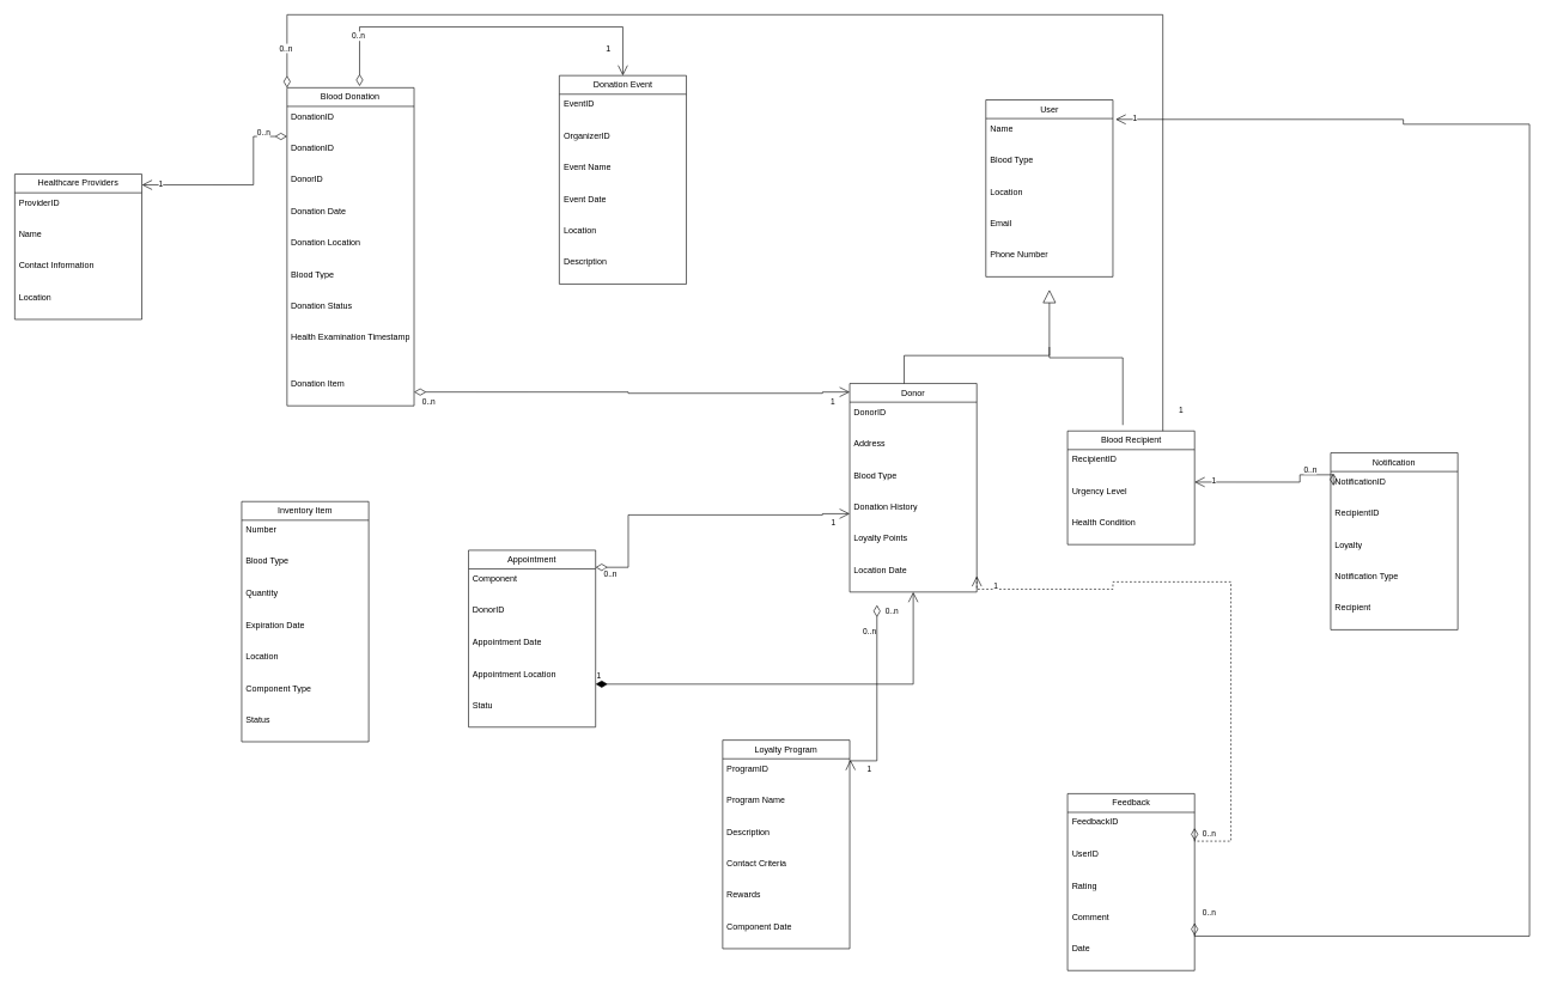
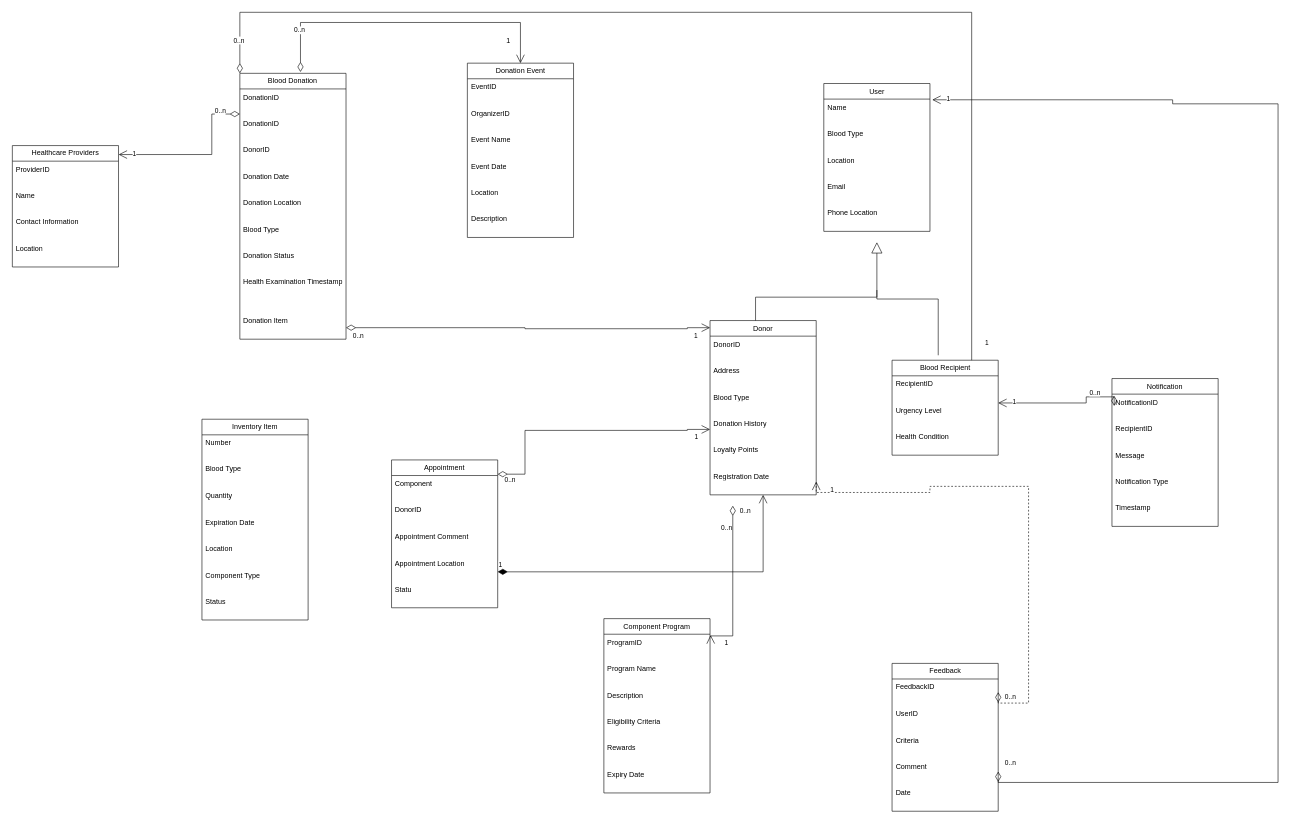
- <mxCell id="68" value="Phone Number" style="text;strokeColor=none;fillColor=none;align=left;verticalAlign=top;spacingLeft=4;spacingRight=4;overflow=hidden;rotatable=1;points=[[0,0.5],[1,0.5]];portConstraint=eastwest;whiteSpace=wrap;html=1;movable=1;resizable=1;deletable=1;editable=1;locked=0;connectable=1;rounded=0;" parent="63" vertex="1"><mxGeometry y="202.382" width="176.992" height="44.095" as="geometry" /></mxCell>
+ <mxCell id="68" value="Phone Location" style="text;strokeColor=none;fillColor=none;align=left;verticalAlign=top;spacingLeft=4;spacingRight=4;overflow=hidden;rotatable=1;points=[[0,0.5],[1,0.5]];portConstraint=eastwest;whiteSpace=wrap;html=1;movable=1;resizable=1;deletable=1;editable=1;locked=0;connectable=1;rounded=0;" parent="63" vertex="1"><mxGeometry y="202.382" width="176.992" height="44.095" as="geometry" /></mxCell>
- <mxCell id="31" value="Loyalty" style="text;strokeColor=none;fillColor=none;align=left;verticalAlign=top;spacingLeft=4;spacingRight=4;overflow=hidden;rotatable=0;points=[[0,0.5],[1,0.5]];portConstraint=eastwest;whiteSpace=wrap;html=1;rounded=0;" parent="28" vertex="1"><mxGeometry y="114.191" width="176.992" height="44.095" as="geometry" /></mxCell>
+ <mxCell id="31" value="Message" style="text;strokeColor=none;fillColor=none;align=left;verticalAlign=top;spacingLeft=4;spacingRight=4;overflow=hidden;rotatable=0;points=[[0,0.5],[1,0.5]];portConstraint=eastwest;whiteSpace=wrap;html=1;rounded=0;" parent="28" vertex="1"><mxGeometry y="114.191" width="176.992" height="44.095" as="geometry" /></mxCell>
- <mxCell id="58" value="Location Date" style="text;strokeColor=none;fillColor=none;align=left;verticalAlign=top;spacingLeft=4;spacingRight=4;overflow=hidden;rotatable=1;points=[[0,0.5],[1,0.5]];portConstraint=eastwest;whiteSpace=wrap;html=1;movable=1;resizable=1;deletable=1;editable=1;locked=0;connectable=1;rounded=0;" parent="52" vertex="1"><mxGeometry y="246.477" width="176.992" height="44.095" as="geometry" /></mxCell>
+ <mxCell id="58" value="Registration Date" style="text;strokeColor=none;fillColor=none;align=left;verticalAlign=top;spacingLeft=4;spacingRight=4;overflow=hidden;rotatable=1;points=[[0,0.5],[1,0.5]];portConstraint=eastwest;whiteSpace=wrap;html=1;movable=1;resizable=1;deletable=1;editable=1;locked=0;connectable=1;rounded=0;" parent="52" vertex="1"><mxGeometry y="246.477" width="176.992" height="44.095" as="geometry" /></mxCell>
- <mxCell id="33" value="Recipient" style="text;strokeColor=none;fillColor=none;align=left;verticalAlign=top;spacingLeft=4;spacingRight=4;overflow=hidden;rotatable=0;points=[[0,0.5],[1,0.5]];portConstraint=eastwest;whiteSpace=wrap;html=1;rounded=0;" parent="28" vertex="1"><mxGeometry y="202.382" width="176.992" height="44.095" as="geometry" /></mxCell>
+ <mxCell id="33" value="Timestamp" style="text;strokeColor=none;fillColor=none;align=left;verticalAlign=top;spacingLeft=4;spacingRight=4;overflow=hidden;rotatable=0;points=[[0,0.5],[1,0.5]];portConstraint=eastwest;whiteSpace=wrap;html=1;rounded=0;" parent="28" vertex="1"><mxGeometry y="202.382" width="176.992" height="44.095" as="geometry" /></mxCell>
- <mxCell id="43" value="Appointment Date" style="text;strokeColor=none;fillColor=none;align=left;verticalAlign=top;spacingLeft=4;spacingRight=4;overflow=hidden;rotatable=0;points=[[0,0.5],[1,0.5]];portConstraint=eastwest;whiteSpace=wrap;html=1;rounded=0;" parent="40" vertex="1"><mxGeometry y="114.191" width="176.992" height="44.095" as="geometry" /></mxCell>
+ <mxCell id="43" value="Appointment Comment" style="text;strokeColor=none;fillColor=none;align=left;verticalAlign=top;spacingLeft=4;spacingRight=4;overflow=hidden;rotatable=0;points=[[0,0.5],[1,0.5]];portConstraint=eastwest;whiteSpace=wrap;html=1;rounded=0;" parent="40" vertex="1"><mxGeometry y="114.191" width="176.992" height="44.095" as="geometry" /></mxCell>
- <mxCell id="82" value="Loyalty Program" style="swimlane;fontStyle=0;childLayout=stackLayout;horizontal=1;startSize=26;fillColor=none;horizontalStack=0;resizeParent=1;resizeParentMax=0;resizeLast=0;collapsible=1;marginBottom=0;whiteSpace=wrap;html=1;rounded=0;" vertex="1" parent="2"><mxGeometry x="986.099" y="1010.804" width="176.992" height="290.573" as="geometry" /></mxCell>
+ <mxCell id="82" value="Component Program" style="swimlane;fontStyle=0;childLayout=stackLayout;horizontal=1;startSize=26;fillColor=none;horizontalStack=0;resizeParent=1;resizeParentMax=0;resizeLast=0;collapsible=1;marginBottom=0;whiteSpace=wrap;html=1;rounded=0;" vertex="1" parent="2"><mxGeometry x="986.099" y="1010.804" width="176.992" height="290.573" as="geometry" /></mxCell>
- <mxCell id="86" value="Contact Criteria" style="text;strokeColor=none;fillColor=none;align=left;verticalAlign=top;spacingLeft=4;spacingRight=4;overflow=hidden;rotatable=0;points=[[0,0.5],[1,0.5]];portConstraint=eastwest;whiteSpace=wrap;html=1;rounded=0;" vertex="1" parent="82"><mxGeometry y="158.286" width="176.992" height="44.095" as="geometry" /></mxCell>
+ <mxCell id="86" value="Eligibility Criteria" style="text;strokeColor=none;fillColor=none;align=left;verticalAlign=top;spacingLeft=4;spacingRight=4;overflow=hidden;rotatable=0;points=[[0,0.5],[1,0.5]];portConstraint=eastwest;whiteSpace=wrap;html=1;rounded=0;" vertex="1" parent="82"><mxGeometry y="158.286" width="176.992" height="44.095" as="geometry" /></mxCell>
- <mxCell id="37" value="Rating" style="text;strokeColor=none;fillColor=none;align=left;verticalAlign=top;spacingLeft=4;spacingRight=4;overflow=hidden;rotatable=0;points=[[0,0.5],[1,0.5]];portConstraint=eastwest;whiteSpace=wrap;html=1;rounded=0;" parent="34" vertex="1"><mxGeometry y="114.191" width="176.992" height="44.095" as="geometry" /></mxCell>
+ <mxCell id="37" value="Criteria" style="text;strokeColor=none;fillColor=none;align=left;verticalAlign=top;spacingLeft=4;spacingRight=4;overflow=hidden;rotatable=0;points=[[0,0.5],[1,0.5]];portConstraint=eastwest;whiteSpace=wrap;html=1;rounded=0;" parent="34" vertex="1"><mxGeometry y="114.191" width="176.992" height="44.095" as="geometry" /></mxCell>
- <mxCell id="88" value="Component Date" style="text;strokeColor=none;fillColor=none;align=left;verticalAlign=top;spacingLeft=4;spacingRight=4;overflow=hidden;rotatable=0;points=[[0,0.5],[1,0.5]];portConstraint=eastwest;whiteSpace=wrap;html=1;rounded=0;" vertex="1" parent="82"><mxGeometry y="246.477" width="176.992" height="44.095" as="geometry" /></mxCell>
+ <mxCell id="88" value="Expiry Date" style="text;strokeColor=none;fillColor=none;align=left;verticalAlign=top;spacingLeft=4;spacingRight=4;overflow=hidden;rotatable=0;points=[[0,0.5],[1,0.5]];portConstraint=eastwest;whiteSpace=wrap;html=1;rounded=0;" vertex="1" parent="82"><mxGeometry y="246.477" width="176.992" height="44.095" as="geometry" /></mxCell>
